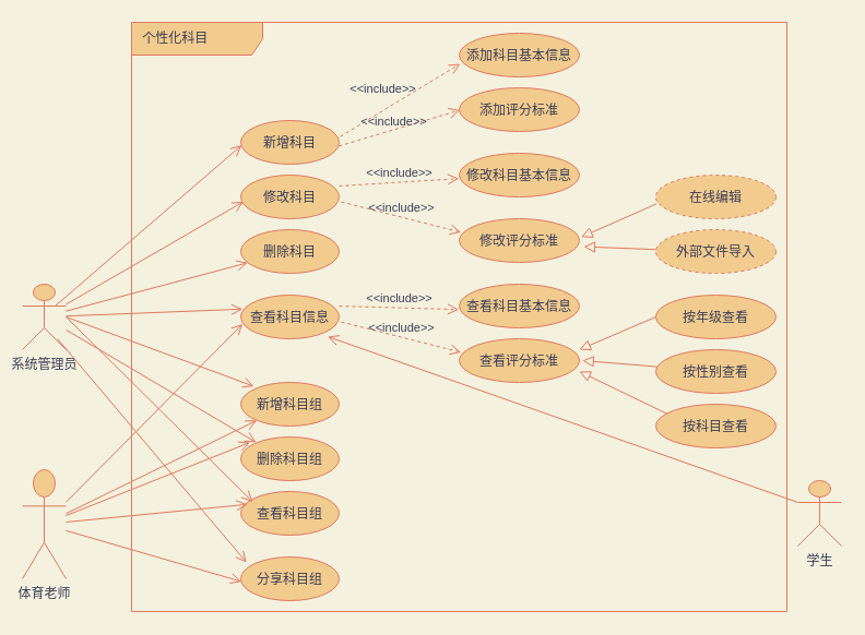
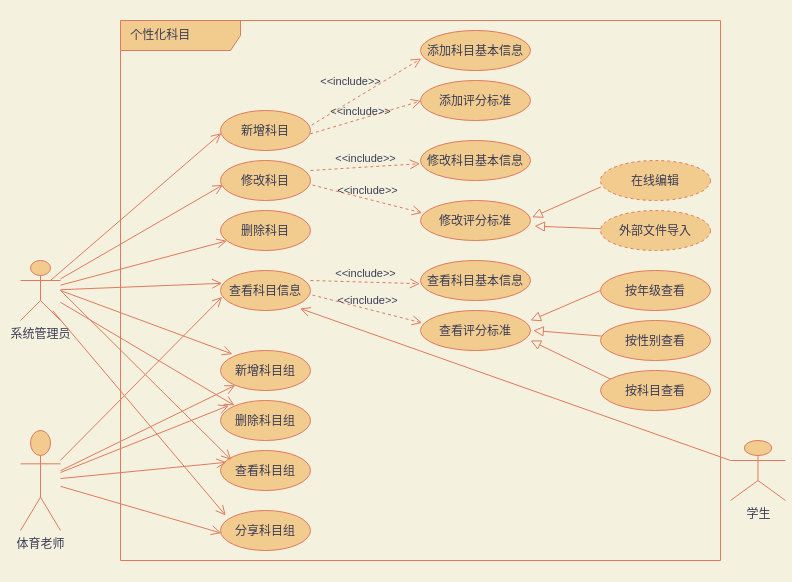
- <mxCell id="4" value="学生" style="shape=umlActor;verticalLabelPosition=bottom;verticalAlign=top;html=1;fillColor=#F2CC8F;strokeColor=#E07A5F;fontColor=#393C56;" parent="1" vertex="1"><mxGeometry x="730" y="440" width="40" height="60" as="geometry" /></mxCell>
+ <mxCell id="4" value="学生" style="shape=umlActor;verticalLabelPosition=bottom;verticalAlign=top;html=1;fillColor=#F2CC8F;strokeColor=#E07A5F;fontColor=#393C56;" parent="1" vertex="1"><mxGeometry x="730" y="440" width="55" height="60" as="geometry" /></mxCell>
